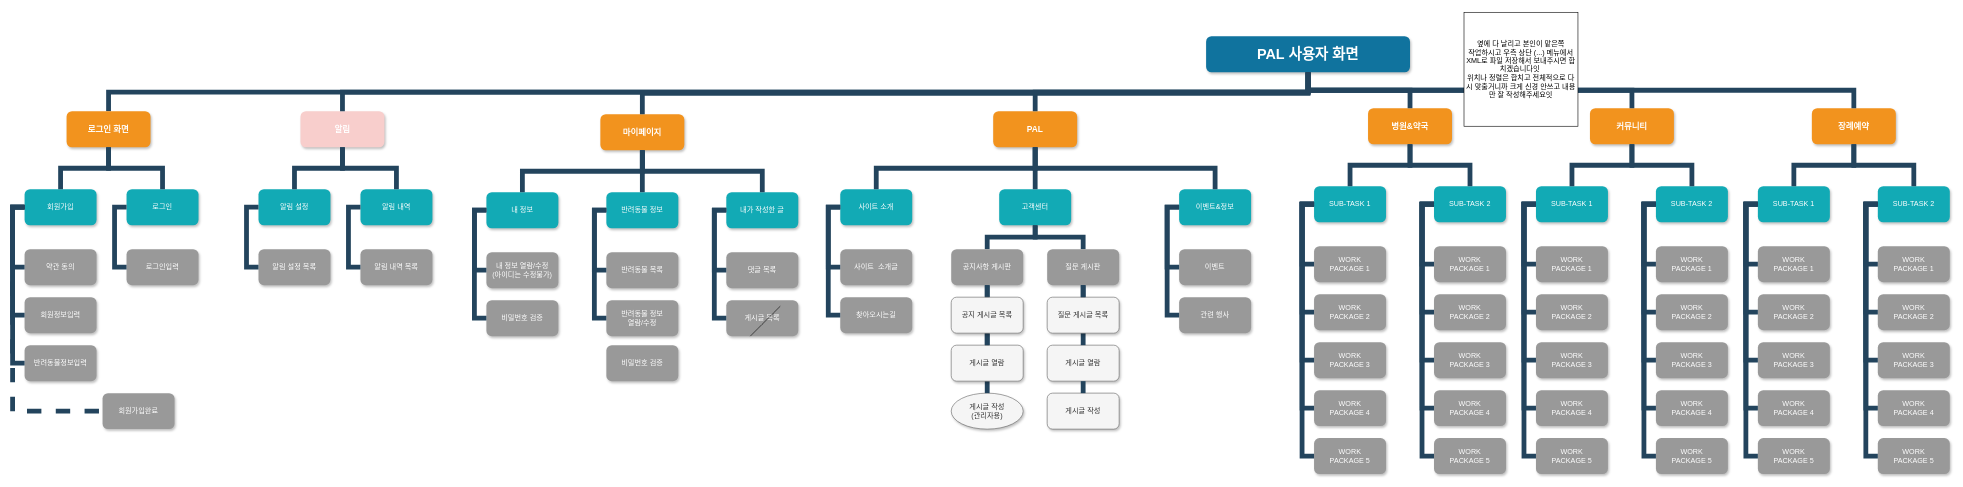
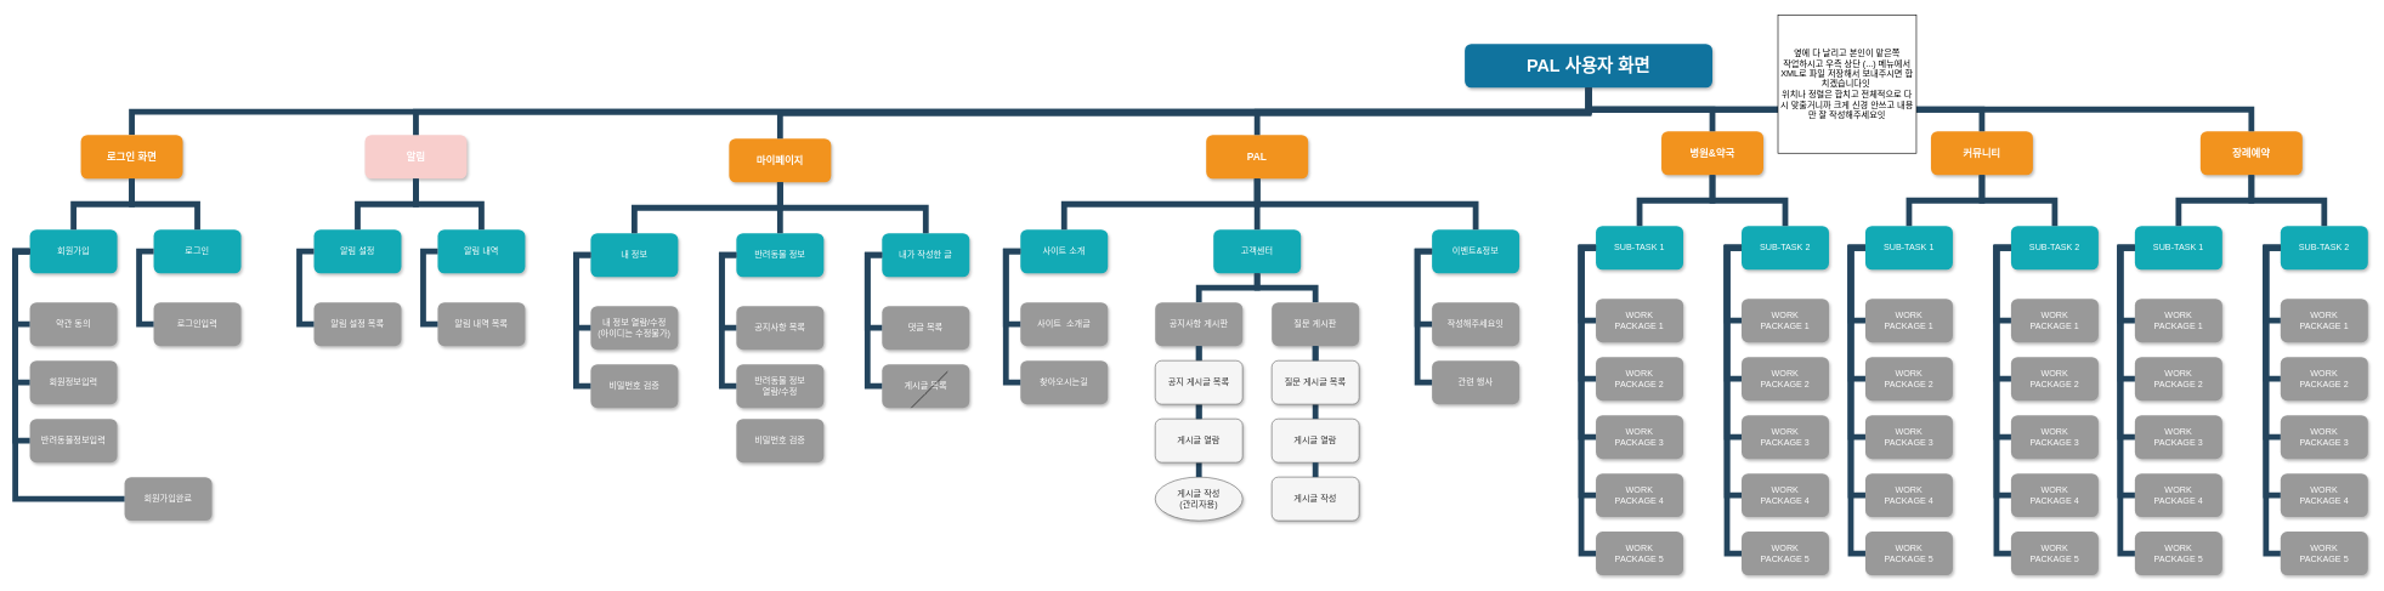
- <mxCell id="119" value="이벤트" style="whiteSpace=wrap;rounded=1;fillColor=#999999;strokeColor=none;shadow=1;fontColor=#FFFFFF;fontStyle=0" vertex="1" parent="1"><mxGeometry x="1965" y="415" width="120" height="60" as="geometry" /></mxCell>
+ <mxCell id="119" value="작성해주세요잇" style="whiteSpace=wrap;rounded=1;fillColor=#999999;strokeColor=none;shadow=1;fontColor=#FFFFFF;fontStyle=0" vertex="1" parent="1"><mxGeometry x="1965" y="415" width="120" height="60" as="geometry" /></mxCell>
- <mxCell id="98" value="반려동물 목록" style="whiteSpace=wrap;rounded=1;fillColor=#999999;strokeColor=none;shadow=1;fontColor=#FFFFFF;fontStyle=0" parent="1" vertex="1"><mxGeometry x="1010" y="420" width="120" height="60" as="geometry" /></mxCell>
+ <mxCell id="98" value="공지사항 목록" style="whiteSpace=wrap;rounded=1;fillColor=#999999;strokeColor=none;shadow=1;fontColor=#FFFFFF;fontStyle=0" parent="1" vertex="1"><mxGeometry x="1010" y="420" width="120" height="60" as="geometry" /></mxCell>
- <mxCell id="158" value="" style="edgeStyle=elbowEdgeStyle;elbow=horizontal;rounded=0;fontColor=#000000;endArrow=none;endFill=0;strokeWidth=8;strokeColor=#23445D;dashed=1;" edge="1" parent="1" source="147" target="152"><mxGeometry width="100" height="100" relative="1" as="geometry"><mxPoint x="70" y="375" as="sourcePoint" /><mxPoint x="70" y="475" as="targetPoint" /><Array as="points"><mxPoint x="20" y="425" /></Array></mxGeometry></mxCell>
+ <mxCell id="158" value="" style="edgeStyle=elbowEdgeStyle;elbow=horizontal;rounded=0;fontColor=#000000;endArrow=none;endFill=0;strokeWidth=8;strokeColor=#23445D;" edge="1" parent="1" source="147" target="152"><mxGeometry width="100" height="100" relative="1" as="geometry"><mxPoint x="70" y="375" as="sourcePoint" /><mxPoint x="70" y="475" as="targetPoint" /><Array as="points"><mxPoint x="20" y="425" /></Array></mxGeometry></mxCell>
